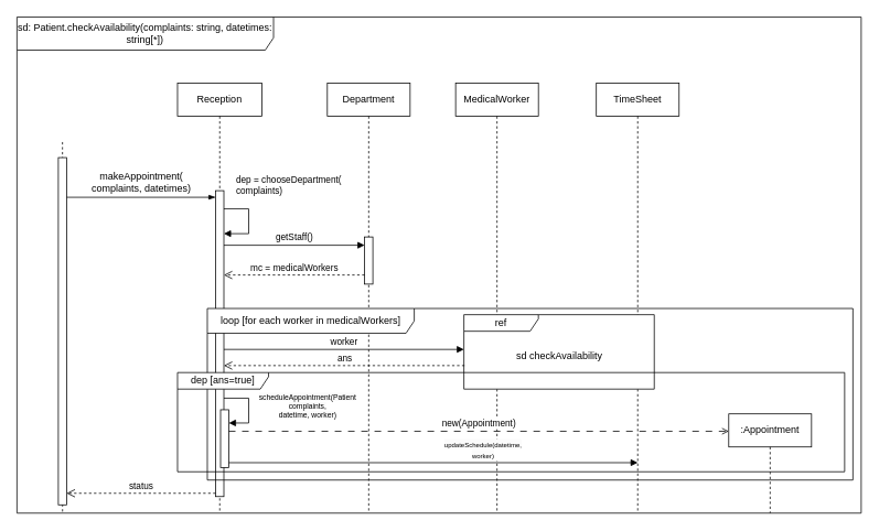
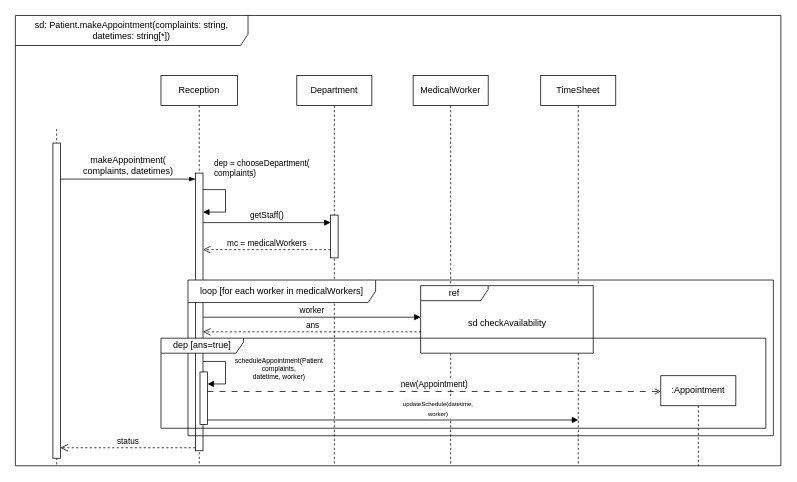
- <mxCell id="2" value="sd: Patient.checkAvailability(complaints: string, datetimes: string[*])" style="shape=umlFrame;whiteSpace=wrap;html=1;pointerEvents=0;width=310;height=40;swimlaneFillColor=default;" parent="1" vertex="1"><mxGeometry x="20" y="20" width="1020" height="600" as="geometry" /></mxCell>
+ <mxCell id="2" value="sd: Patient.makeAppointment(complaints: string, datetimes: string[*])" style="shape=umlFrame;whiteSpace=wrap;html=1;pointerEvents=0;width=310;height=40;swimlaneFillColor=default;" parent="1" vertex="1"><mxGeometry x="20" y="20" width="1020" height="600" as="geometry" /></mxCell>
